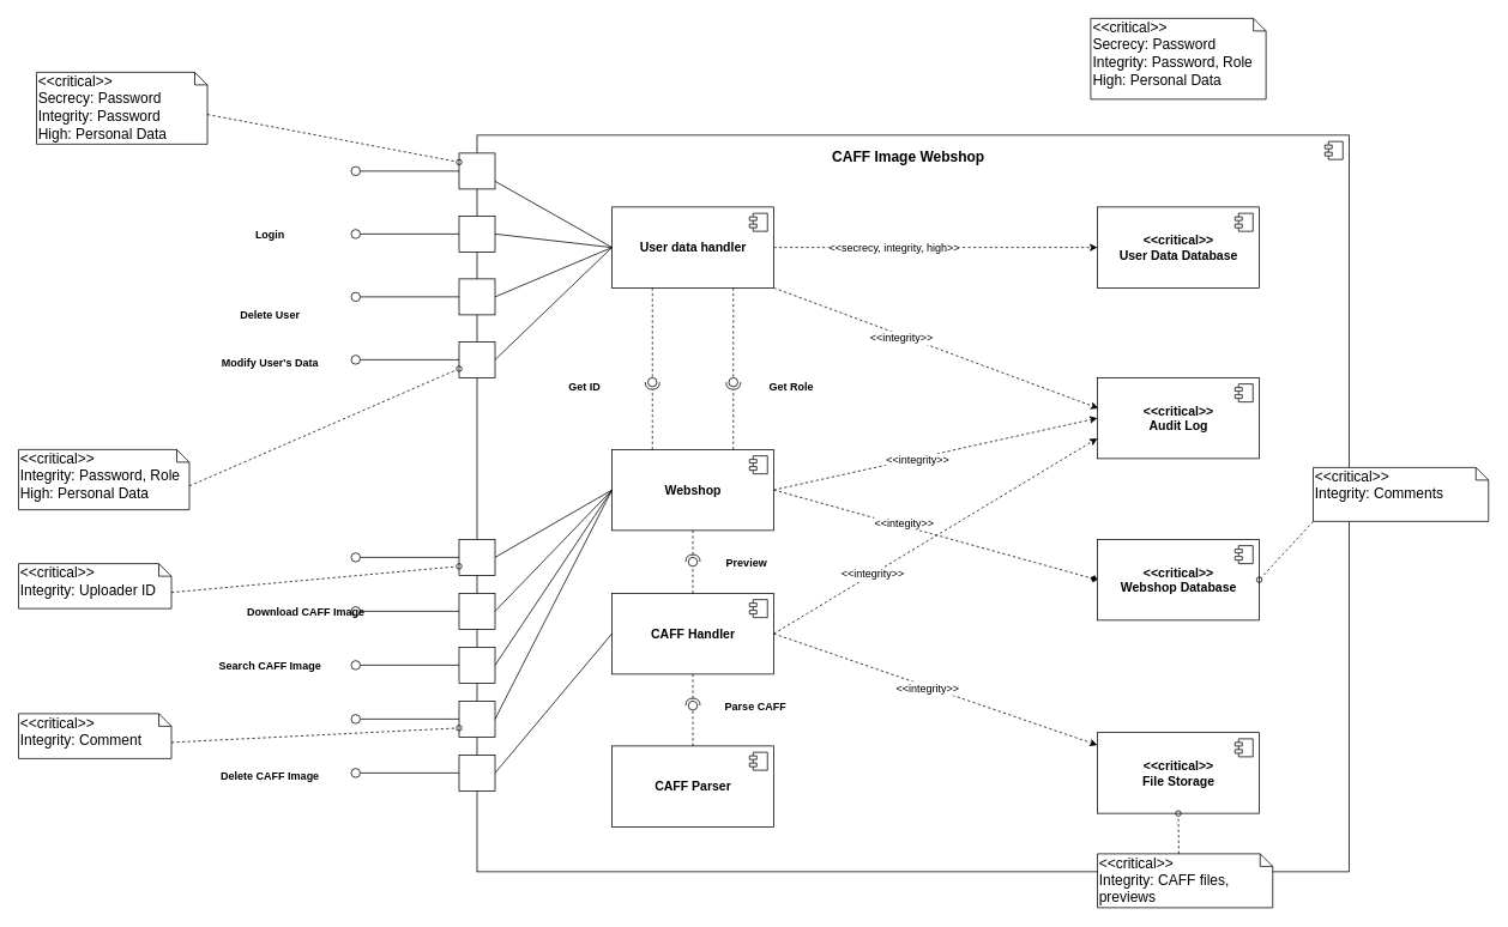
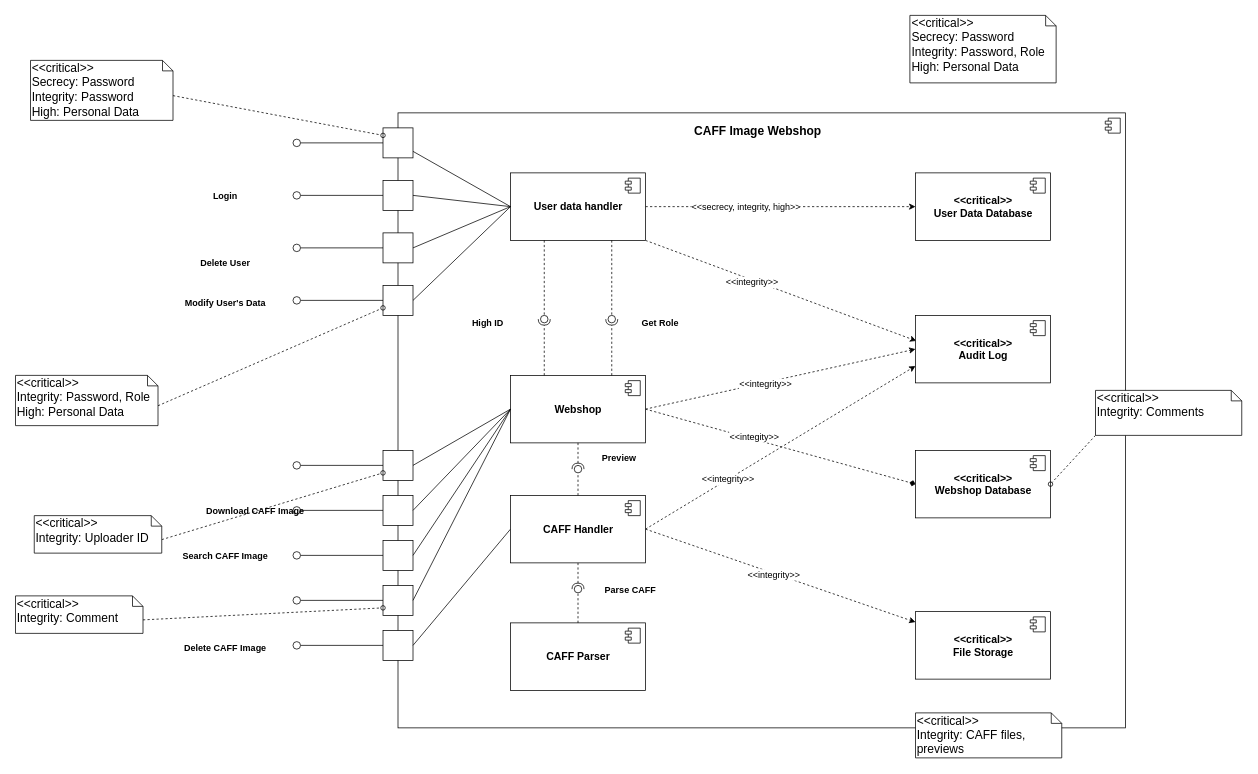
- <mxCell id="26" value="Get ID" style="text;align=center;fontStyle=1;verticalAlign=middle;spacingLeft=3;spacingRight=3;strokeColor=none;rotatable=0;points=[[0,0.5],[1,0.5]];portConstraint=eastwest;" parent="3" vertex="1"><mxGeometry x="80" y="267" width="80" height="26" as="geometry" /></mxCell>
+ <mxCell id="26" value="High ID" style="text;align=center;fontStyle=1;verticalAlign=middle;spacingLeft=3;spacingRight=3;strokeColor=none;rotatable=0;points=[[0,0.5],[1,0.5]];portConstraint=eastwest;" parent="3" vertex="1"><mxGeometry x="80" y="267" width="80" height="26" as="geometry" /></mxCell>
- <mxCell id="55" value="Preview" style="text;align=center;fontStyle=1;verticalAlign=middle;spacingLeft=3;spacingRight=3;strokeColor=none;rotatable=0;points=[[0,0.5],[1,0.5]];portConstraint=eastwest;" vertex="1" parent="3"><mxGeometry x="260" y="462" width="80" height="26" as="geometry" /></mxCell>
+ <mxCell id="55" value="Preview" style="text;align=center;fontStyle=1;verticalAlign=middle;spacingLeft=3;spacingRight=3;strokeColor=none;rotatable=0;points=[[0,0.5],[1,0.5]];portConstraint=eastwest;" vertex="1" parent="3"><mxGeometry x="255" y="447" width="80" height="26" as="geometry" /></mxCell>
- <mxCell id="110" value="&lt;div&gt;&amp;lt;&amp;lt;critical&amp;gt;&amp;gt;&lt;/div&gt;&lt;div&gt;Integrity: Uploader ID&lt;br&gt;&lt;/div&gt;" style="shape=note;whiteSpace=wrap;html=1;size=14;verticalAlign=top;align=left;spacingTop=-6;fontSize=16;" vertex="1" parent="1"><mxGeometry x="20" y="627" width="170" height="50" as="geometry" /></mxCell>
+ <mxCell id="110" value="&lt;div&gt;&amp;lt;&amp;lt;critical&amp;gt;&amp;gt;&lt;/div&gt;&lt;div&gt;Integrity: Uploader ID&lt;br&gt;&lt;/div&gt;" style="shape=note;whiteSpace=wrap;html=1;size=14;verticalAlign=top;align=left;spacingTop=-6;fontSize=16;" vertex="1" parent="1"><mxGeometry x="45" y="687" width="170" height="50" as="geometry" /></mxCell>
- <mxCell id="58" style="edgeStyle=none;rounded=0;orthogonalLoop=1;jettySize=auto;html=1;exitX=0;exitY=0;exitDx=90.5;exitDy=0;exitPerimeter=0;entryX=0.5;entryY=1;entryDx=0;entryDy=0;dashed=1;endArrow=oval;endFill=0;" edge="1" parent="3" source="59" target="22"><mxGeometry relative="1" as="geometry" /></mxCell>
